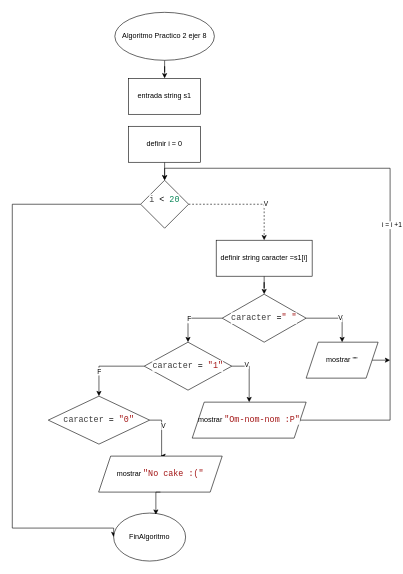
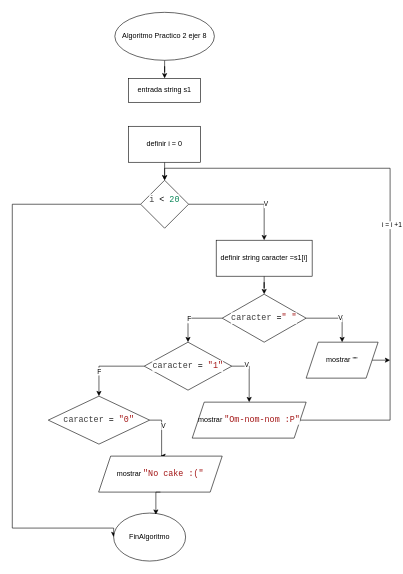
- <mxCell id="4" value="entrada string s1" style="rounded=0;whiteSpace=wrap;html=1;" vertex="1" parent="1"><mxGeometry x="214" y="130" width="120" height="60" as="geometry" /></mxCell>
+ <mxCell id="4" value="entrada string s1" style="rounded=0;whiteSpace=wrap;html=1;" vertex="1" parent="1"><mxGeometry x="214" y="130" width="120" height="40" as="geometry" /></mxCell>
- <mxCell id="7" style="edgeStyle=orthogonalEdgeStyle;rounded=0;orthogonalLoop=1;jettySize=auto;html=1;exitX=1;exitY=0.5;exitDx=0;exitDy=0;dashed=1;" edge="1" parent="1" source="10" target="12"><mxGeometry relative="1" as="geometry" /></mxCell>
+ <mxCell id="7" style="edgeStyle=orthogonalEdgeStyle;rounded=0;orthogonalLoop=1;jettySize=auto;html=1;exitX=1;exitY=0.5;exitDx=0;exitDy=0;" edge="1" parent="1" source="10" target="12"><mxGeometry relative="1" as="geometry" /></mxCell>
